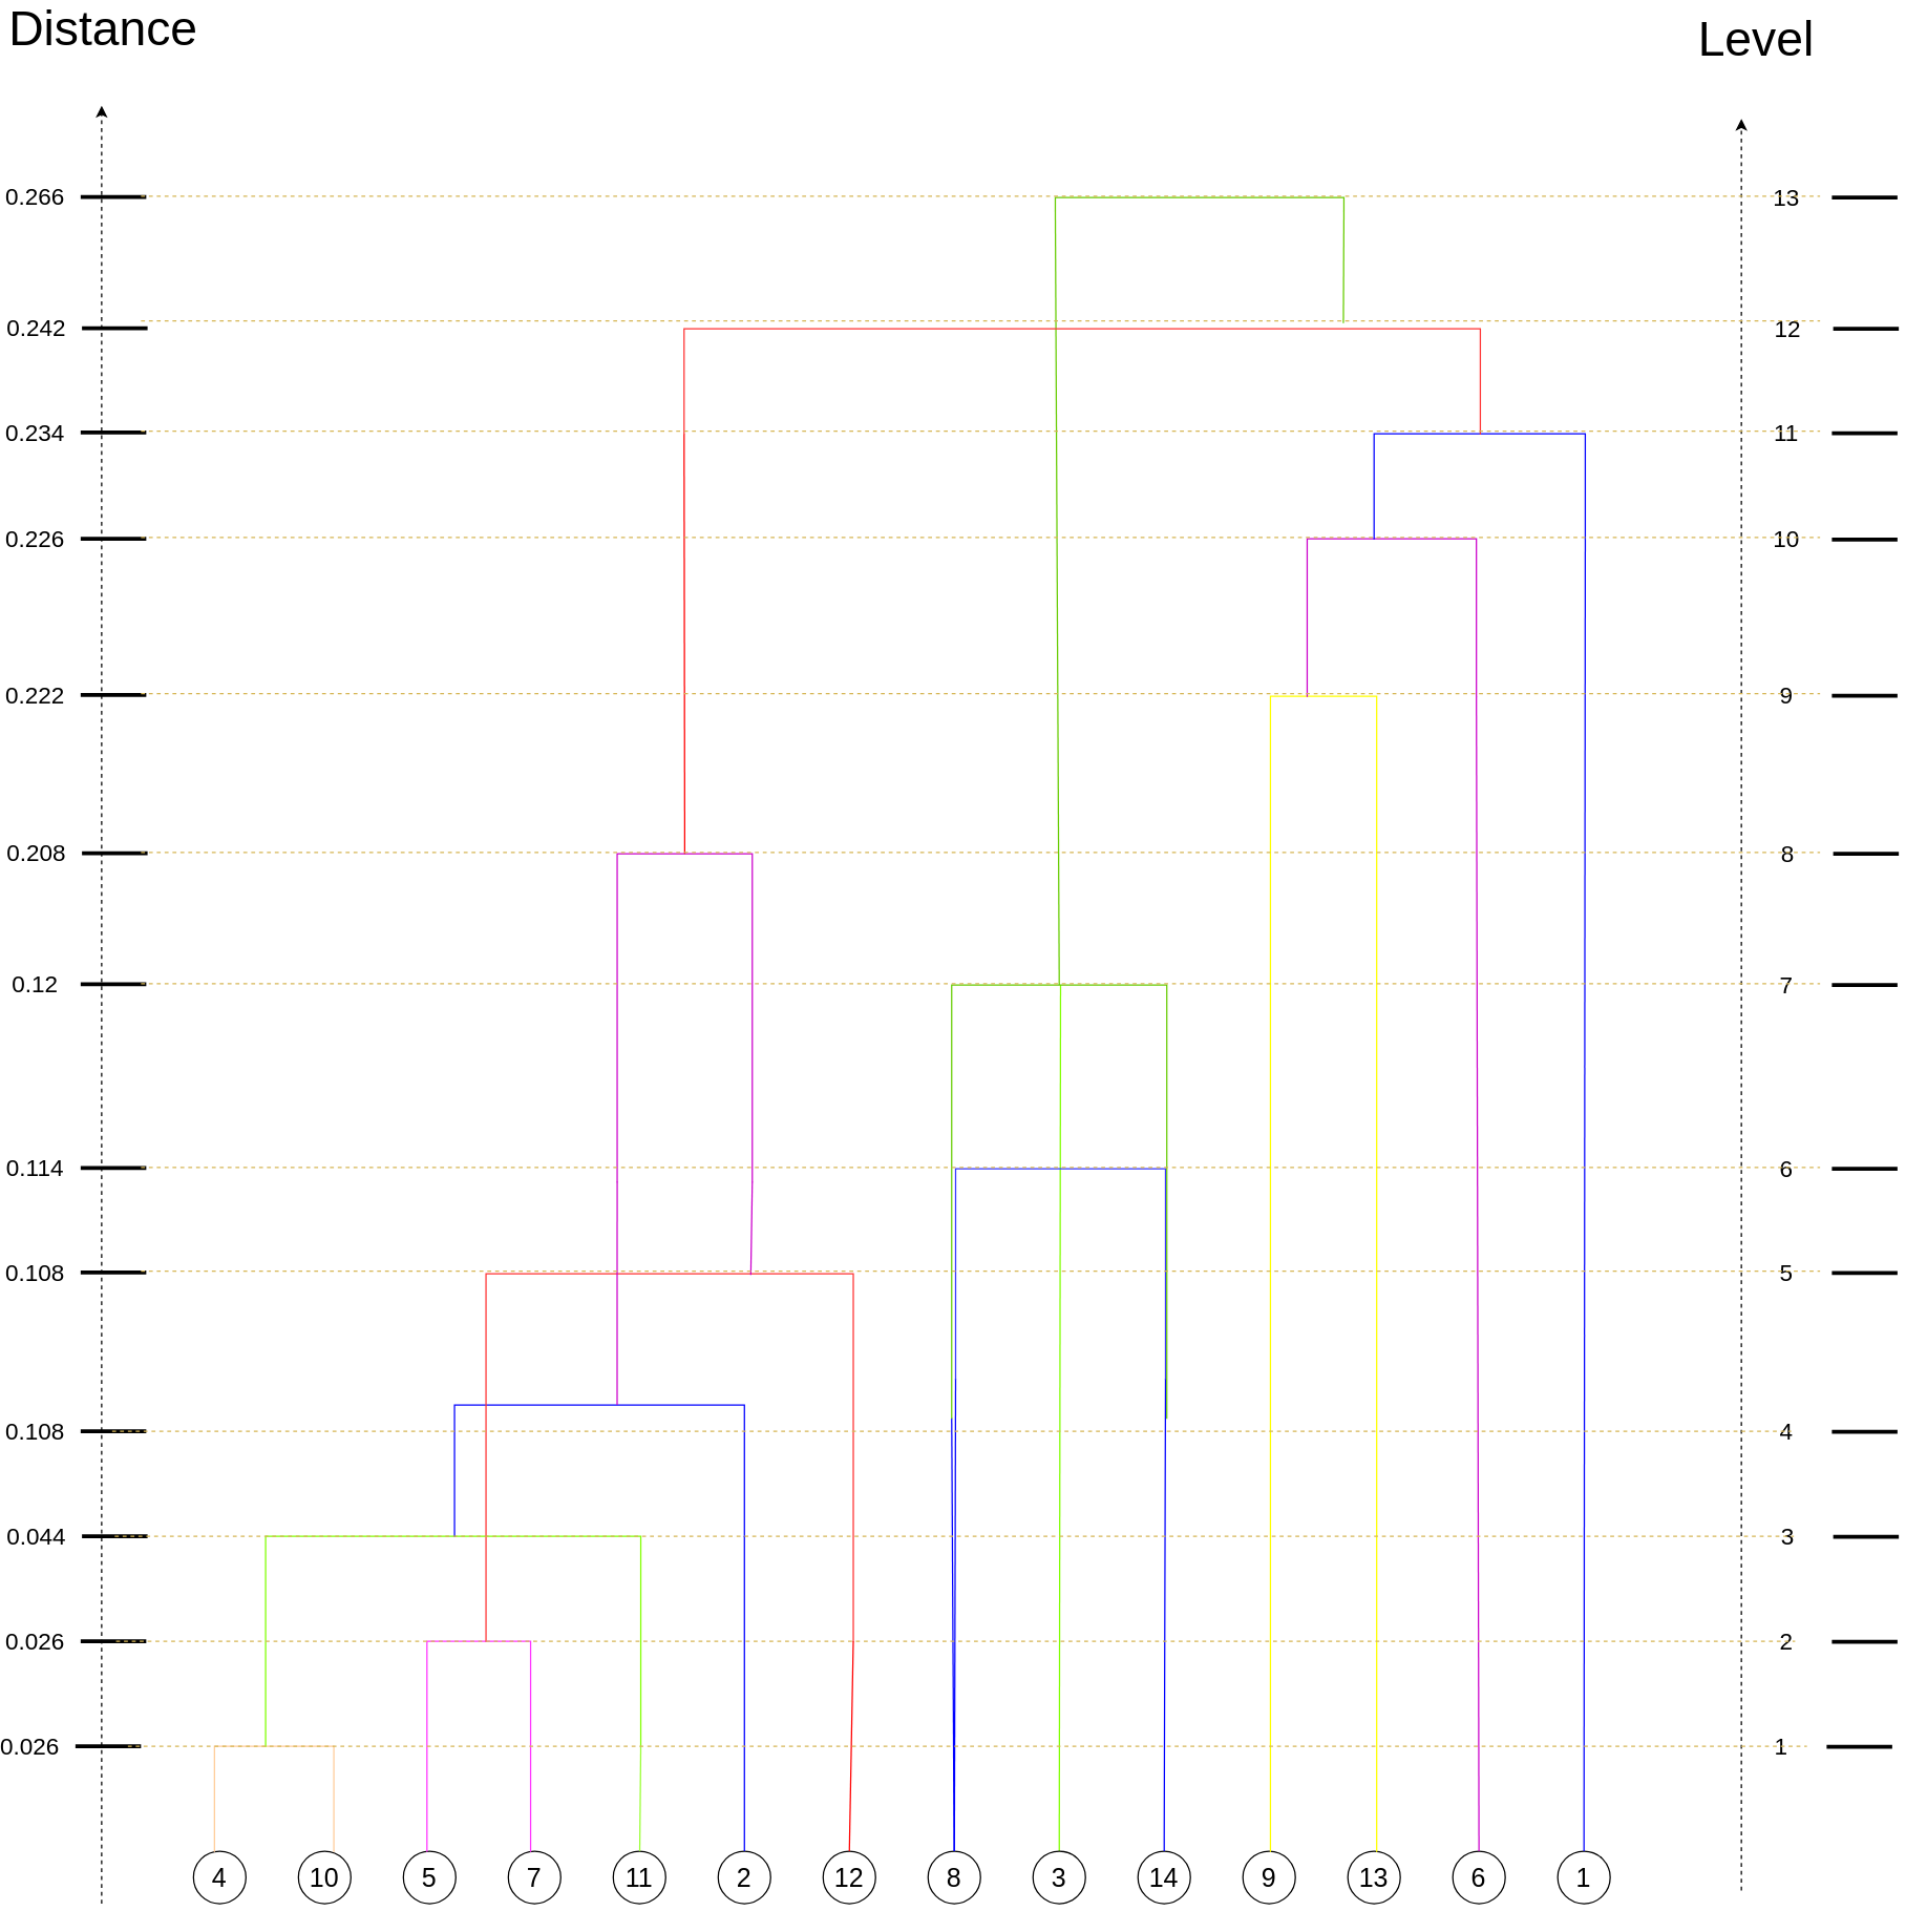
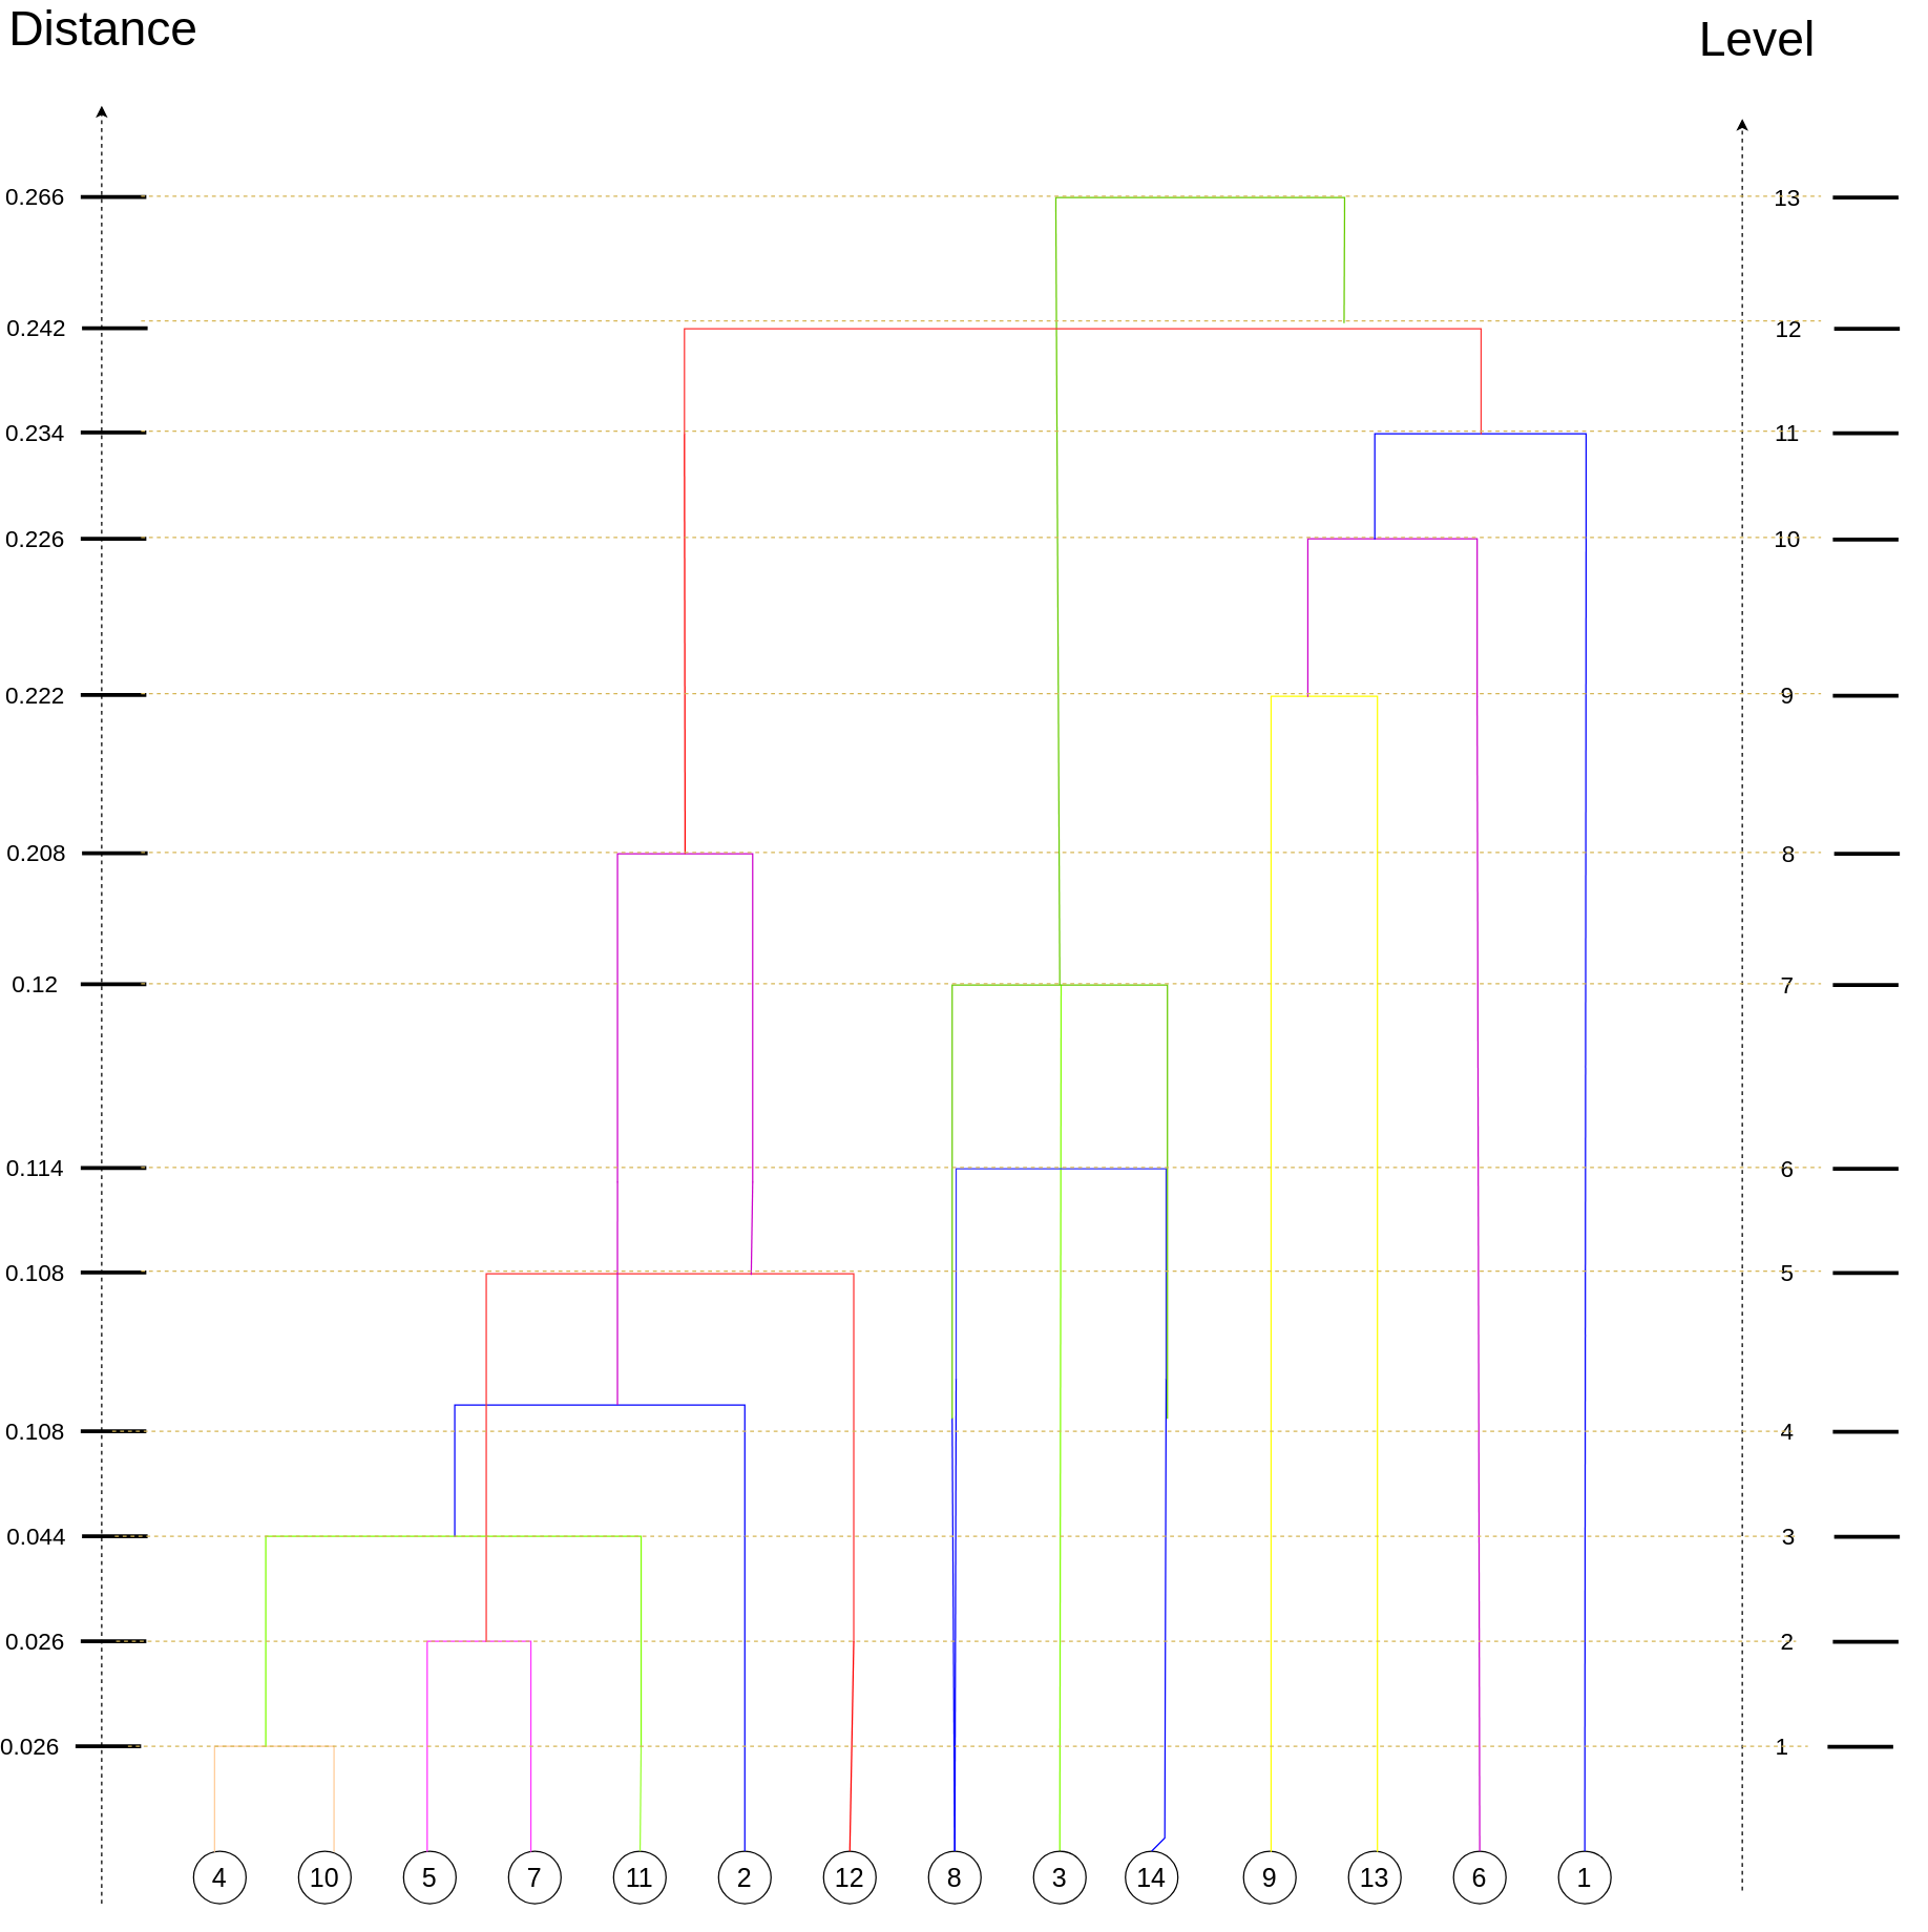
- <mxCell id="12" value="&lt;font style=&quot;font-size: 20px&quot;&gt;14&lt;/font&gt;" style="ellipse;whiteSpace=wrap;html=1;aspect=fixed;" vertex="1" parent="1"><mxGeometry x="830" y="1350" width="40" height="40" as="geometry" /></mxCell>
+ <mxCell id="12" value="&lt;font style=&quot;font-size: 20px&quot;&gt;14&lt;/font&gt;" style="ellipse;whiteSpace=wrap;html=1;aspect=fixed;" vertex="1" parent="1"><mxGeometry x="820" y="1350" width="40" height="40" as="geometry" /></mxCell>
